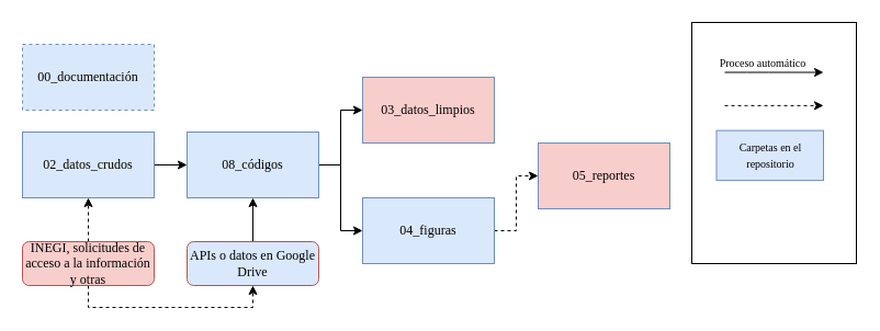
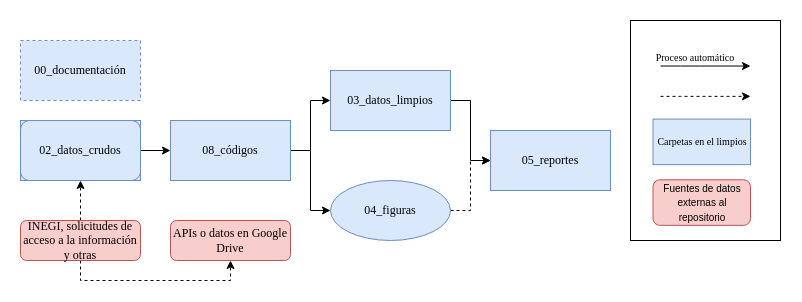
- <mxCell id="5" value="&lt;div&gt;03_datos_limpios&lt;/div&gt;" style="rounded=0;whiteSpace=wrap;html=1;fillColor=#f8cecc;strokeColor=#6c8ebf;fontFamily=Lucida Console;" parent="1" vertex="1"><mxGeometry x="330" y="70" width="120" height="60" as="geometry" /></mxCell>
+ <mxCell id="5" value="&lt;div&gt;03_datos_limpios&lt;/div&gt;" style="rounded=0;whiteSpace=wrap;html=1;fillColor=#dae8fc;strokeColor=#6c8ebf;fontFamily=Lucida Console;" parent="1" vertex="1"><mxGeometry x="330" y="70" width="120" height="60" as="geometry" /></mxCell>
+ <mxCell id="4" style="edgeStyle=orthogonalEdgeStyle;rounded=0;orthogonalLoop=1;jettySize=auto;html=1;entryX=0;entryY=0.5;entryDx=0;entryDy=0;" parent="1" source="5" target="11" edge="1"><mxGeometry relative="1" as="geometry" /></mxCell>
- <mxCell id="14" value="&lt;font style=&quot;font-size: 10px&quot;&gt;Carpetas en el repositorio&lt;/font&gt;" style="rounded=0;whiteSpace=wrap;html=1;fillColor=#dae8fc;strokeColor=#6c8ebf;fontFamily=Lucida Console;" parent="12" vertex="1"><mxGeometry x="22.5" y="98.621" width="97.5" height="45.517" as="geometry" /></mxCell>
+ <mxCell id="14" value="&lt;font style=&quot;font-size: 10px&quot;&gt;Carpetas en el limpios&lt;/font&gt;" style="rounded=0;whiteSpace=wrap;html=1;fillColor=#dae8fc;strokeColor=#6c8ebf;fontFamily=Lucida Console;" parent="12" vertex="1"><mxGeometry x="22.5" y="98.621" width="97.5" height="45.517" as="geometry" /></mxCell>
- <mxCell id="22" value="&lt;div&gt;&lt;font&gt;02_datos_crudos&lt;/font&gt;&lt;/div&gt;" style="rounded=0;whiteSpace=wrap;html=1;fillColor=#dae8fc;strokeColor=#6c8ebf;fontFamily=Lucida Console;" parent="1" vertex="1"><mxGeometry x="20" y="120" width="120" height="60" as="geometry" /></mxCell>
+ <mxCell id="22" value="&lt;div&gt;&lt;font&gt;02_datos_crudos&lt;/font&gt;&lt;/div&gt;" style="whiteSpace=wrap;html=1;fillColor=#dae8fc;strokeColor=#6c8ebf;fontFamily=Lucida Console;rounded=1;" parent="1" vertex="1"><mxGeometry x="20" y="120" width="120" height="60" as="geometry" /></mxCell>
- <mxCell id="11" value="05_reportes" style="rounded=0;whiteSpace=wrap;html=1;fillColor=#f8cecc;strokeColor=#6c8ebf;fontFamily=Lucida Console;" parent="1" vertex="1"><mxGeometry x="490" y="130" width="120" height="60" as="geometry" /></mxCell>
+ <mxCell id="11" value="05_reportes" style="rounded=0;whiteSpace=wrap;html=1;fillColor=#dae8fc;strokeColor=#6c8ebf;fontFamily=Lucida Console;" parent="1" vertex="1"><mxGeometry x="490" y="130" width="120" height="60" as="geometry" /></mxCell>
+ <mxCell id="15" value="&lt;font style=&quot;font-size: 10px&quot;&gt;Fuentes de datos externas al repositorio&lt;br&gt;&lt;/font&gt;" style="rounded=1;whiteSpace=wrap;html=1;fillColor=#f8cecc;strokeColor=#b85450;" parent="12" vertex="1"><mxGeometry x="22.5" y="159.31" width="97.5" height="45.517" as="geometry" /></mxCell>
- <mxCell id="25" style="edgeStyle=orthogonalEdgeStyle;rounded=0;orthogonalLoop=1;jettySize=auto;html=1;entryX=0.5;entryY=1;entryDx=0;entryDy=0;" edge="1" parent="1" source="26" target="23"><mxGeometry relative="1" as="geometry" /></mxCell>
- <mxCell id="10" value="&lt;div&gt;04_figuras&lt;/div&gt;" style="rounded=0;whiteSpace=wrap;html=1;fillColor=#dae8fc;strokeColor=#6c8ebf;fontFamily=Lucida Console;" parent="1" vertex="1"><mxGeometry x="330" y="180" width="120" height="60" as="geometry" /></mxCell>
+ <mxCell id="10" value="&lt;div&gt;04_figuras&lt;/div&gt;" style="ellipse;whiteSpace=wrap;html=1;fillColor=#dae8fc;strokeColor=#6c8ebf;fontFamily=Lucida Console;" parent="1" vertex="1"><mxGeometry x="330" y="180" width="120" height="60" as="geometry" /></mxCell>
- <mxCell id="26" value="APIs o datos en Google Drive" style="rounded=1;whiteSpace=wrap;html=1;fillColor=#dae8fc;strokeColor=#b85450;fontFamily=Tahoma;" vertex="1" parent="1"><mxGeometry x="170" y="220" width="120" height="40" as="geometry" /></mxCell>
+ <mxCell id="26" value="APIs o datos en Google Drive" style="rounded=1;whiteSpace=wrap;html=1;fillColor=#f8cecc;strokeColor=#b85450;fontFamily=Tahoma;" vertex="1" parent="1"><mxGeometry x="170" y="220" width="120" height="40" as="geometry" /></mxCell>
